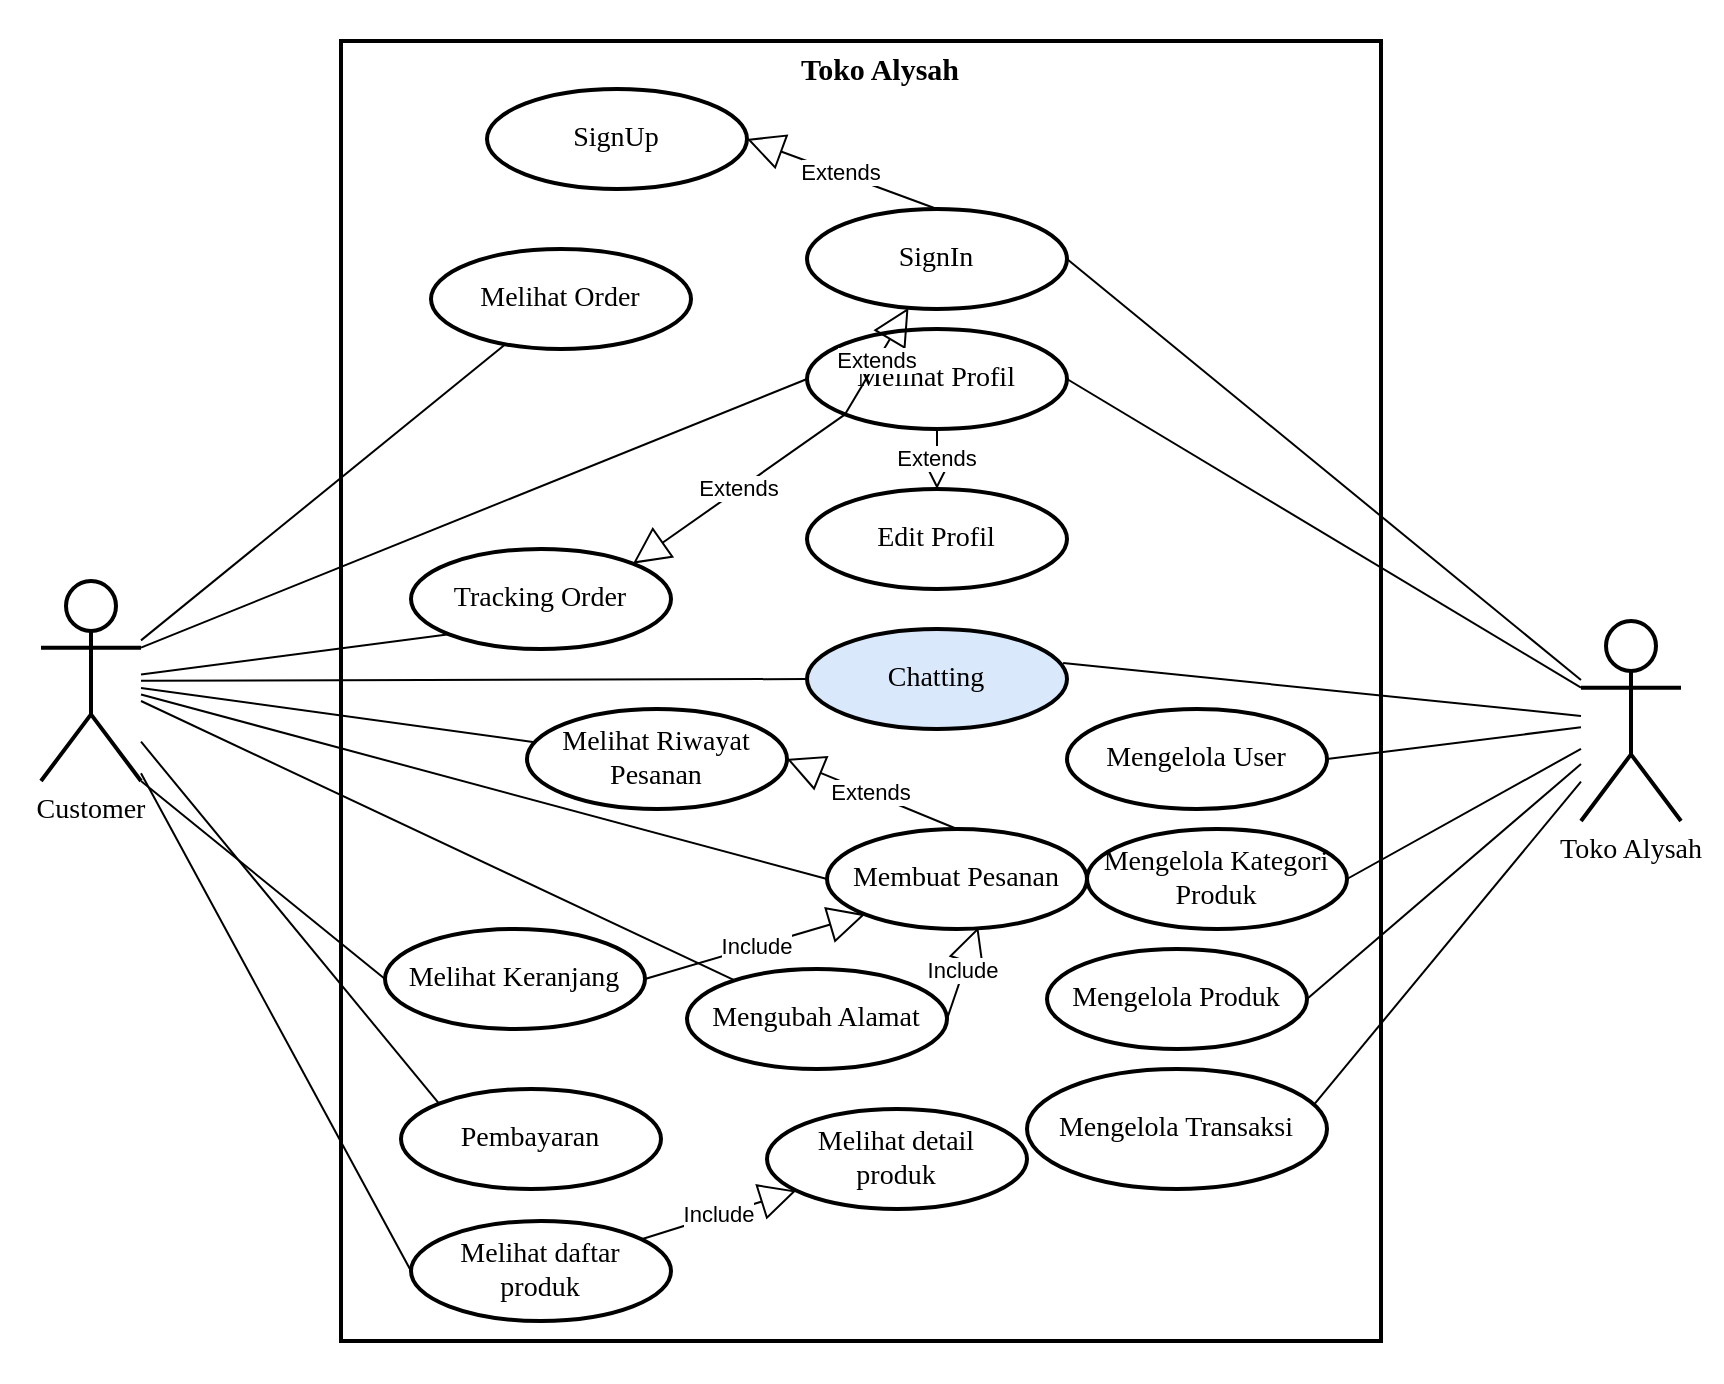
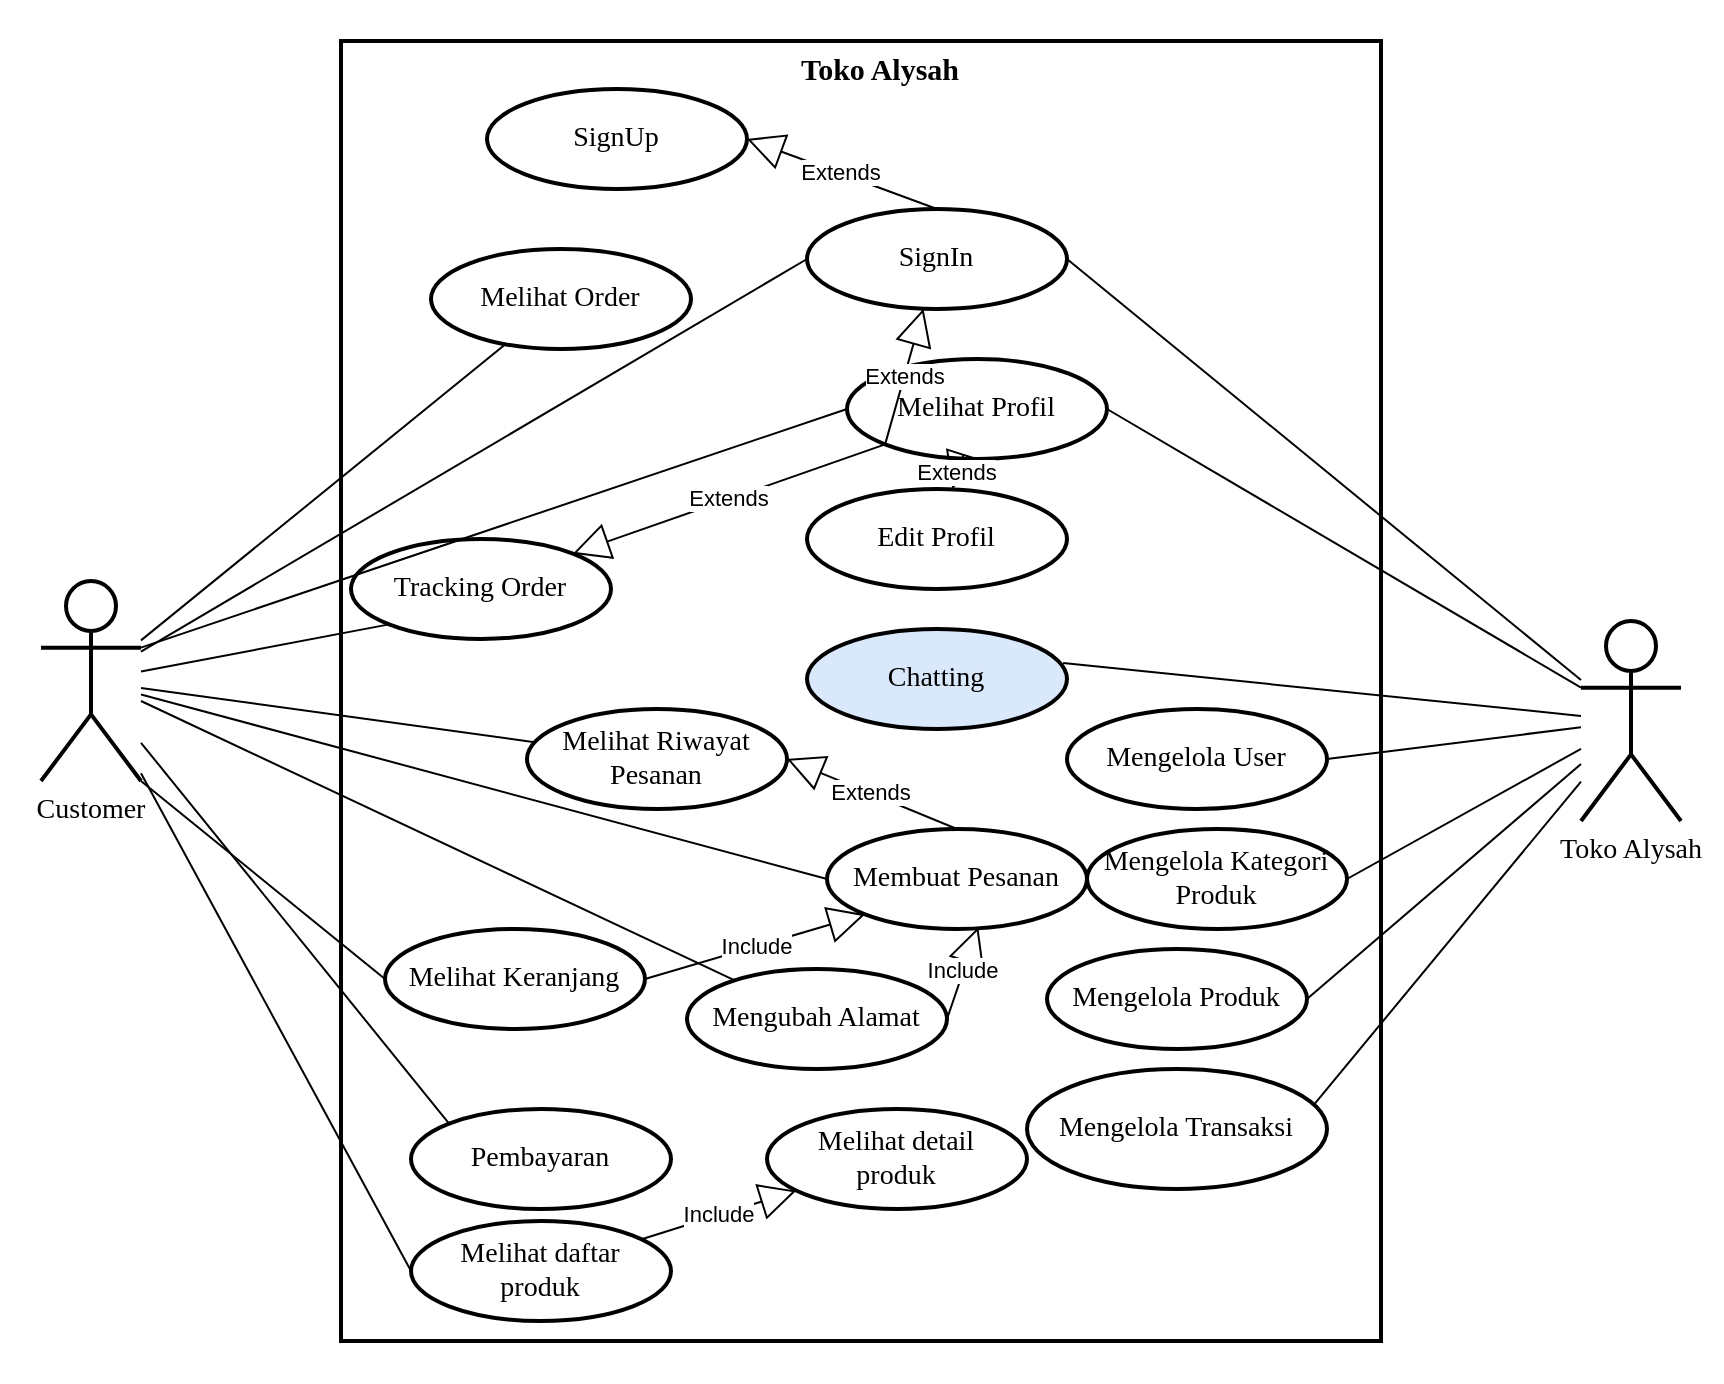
- <mxCell id="19" value="Melihat Profil" style="ellipse;whiteSpace=wrap;html=1;fontFamily=Times New Roman;fontSize=14;strokeWidth=2;" parent="1" vertex="1"><mxGeometry x="403" y="164" width="130" height="50" as="geometry" /></mxCell>
+ <mxCell id="19" value="Melihat Profil" style="ellipse;whiteSpace=wrap;html=1;fontFamily=Times New Roman;fontSize=14;strokeWidth=2;" parent="1" vertex="1"><mxGeometry x="423" y="179" width="130" height="50" as="geometry" /></mxCell>
+ <mxCell id="12" style="edgeStyle=none;rounded=0;orthogonalLoop=1;jettySize=auto;html=1;fontFamily=Times New Roman;fontSize=15;endArrow=none;endFill=0;entryX=0;entryY=0.5;entryDx=0;entryDy=0;" parent="1" source="2" target="7" edge="1"><mxGeometry relative="1" as="geometry"><mxPoint x="376.04" y="135" as="targetPoint" /><Array as="points" /></mxGeometry></mxCell>
- <mxCell id="10" value="Tracking Order" style="ellipse;whiteSpace=wrap;html=1;fontFamily=Times New Roman;fontSize=14;strokeWidth=2;" parent="1" vertex="1"><mxGeometry x="205" y="274" width="130" height="50" as="geometry" /></mxCell>
+ <mxCell id="10" value="Tracking Order" style="ellipse;whiteSpace=wrap;html=1;fontFamily=Times New Roman;fontSize=14;strokeWidth=2;" parent="1" vertex="1"><mxGeometry x="175" y="269" width="130" height="50" as="geometry" /></mxCell>
- <mxCell id="13" style="edgeStyle=none;rounded=0;orthogonalLoop=1;jettySize=auto;html=1;entryX=0;entryY=0.5;entryDx=0;entryDy=0;fontFamily=Times New Roman;fontSize=15;endArrow=none;endFill=0;" parent="1" source="2" target="6" edge="1"><mxGeometry relative="1" as="geometry" /></mxCell>
- <mxCell id="40" value="Pembayaran" style="ellipse;whiteSpace=wrap;html=1;fontFamily=Times New Roman;fontSize=14;strokeWidth=2;" parent="1" vertex="1"><mxGeometry x="200" y="544" width="130" height="50" as="geometry" /></mxCell>
+ <mxCell id="40" value="Pembayaran" style="ellipse;whiteSpace=wrap;html=1;fontFamily=Times New Roman;fontSize=14;strokeWidth=2;" parent="1" vertex="1"><mxGeometry x="205" y="554" width="130" height="50" as="geometry" /></mxCell>
